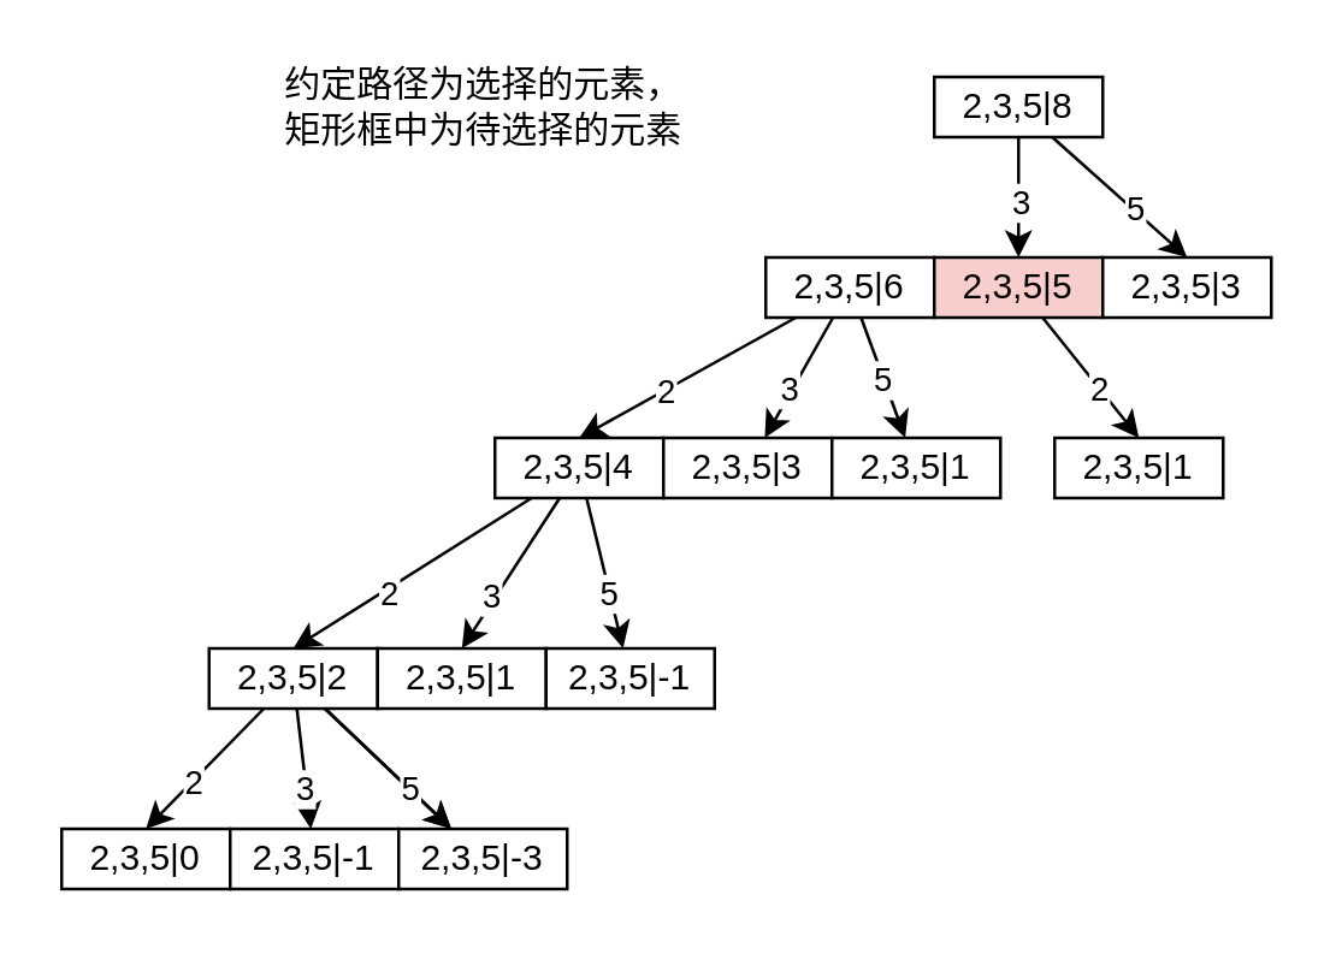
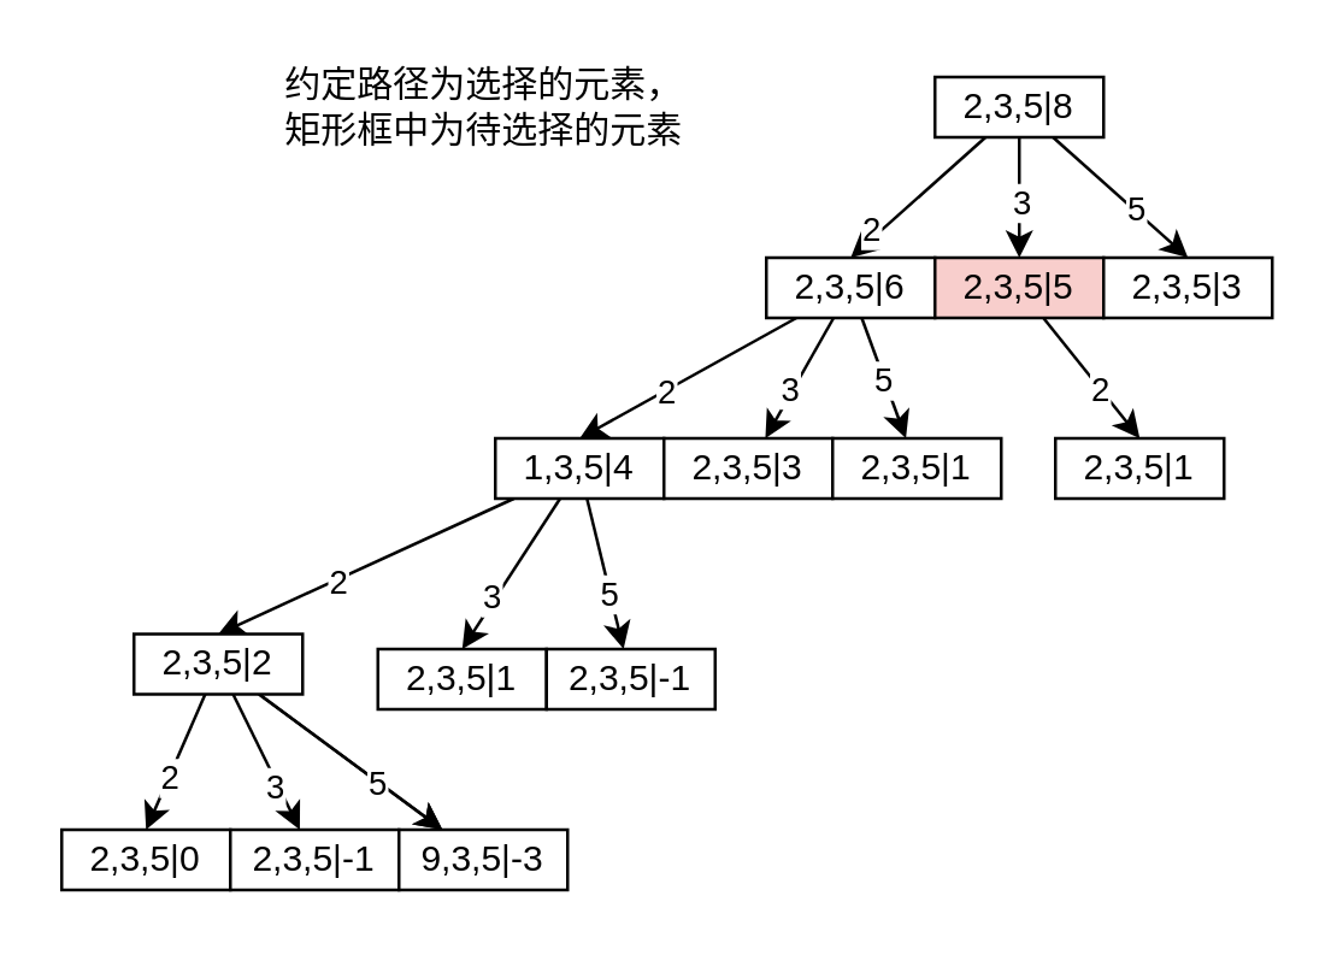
+ <mxCell id="2" style="rounded=0;orthogonalLoop=1;jettySize=auto;html=1;entryX=0.5;entryY=0;entryDx=0;entryDy=0;" edge="1" parent="1" source="8" target="15"><mxGeometry relative="1" as="geometry" /></mxCell>
+ <mxCell id="3" value="2" style="edgeLabel;html=1;align=center;verticalAlign=middle;resizable=0;points=[];" vertex="1" connectable="0" parent="2"><mxGeometry x="-0.349" relative="1" as="geometry"><mxPoint x="-23" y="17" as="offset" /></mxGeometry></mxCell>
- <mxCell id="27" value="2,3,5|4" style="rounded=0;whiteSpace=wrap;html=1;" vertex="1" parent="1"><mxGeometry x="164" y="145" width="56" height="20" as="geometry" /></mxCell>
+ <mxCell id="27" value="1,3,5|4" style="rounded=0;whiteSpace=wrap;html=1;" vertex="1" parent="1"><mxGeometry x="164" y="145" width="56" height="20" as="geometry" /></mxCell>
- <mxCell id="38" value="2,3,5|2" style="rounded=0;whiteSpace=wrap;html=1;" vertex="1" parent="1"><mxGeometry x="69" y="215" width="56" height="20" as="geometry" /></mxCell>
+ <mxCell id="38" value="2,3,5|2" style="rounded=0;whiteSpace=wrap;html=1;" vertex="1" parent="1"><mxGeometry x="44" y="210" width="56" height="20" as="geometry" /></mxCell>
- <mxCell id="43" value="2,3,5|-3" style="rounded=0;whiteSpace=wrap;html=1;" vertex="1" parent="1"><mxGeometry x="132" y="275" width="56" height="20" as="geometry" /></mxCell>
+ <mxCell id="43" value="9,3,5|-3" style="rounded=0;whiteSpace=wrap;html=1;" vertex="1" parent="1"><mxGeometry x="132" y="275" width="56" height="20" as="geometry" /></mxCell>
